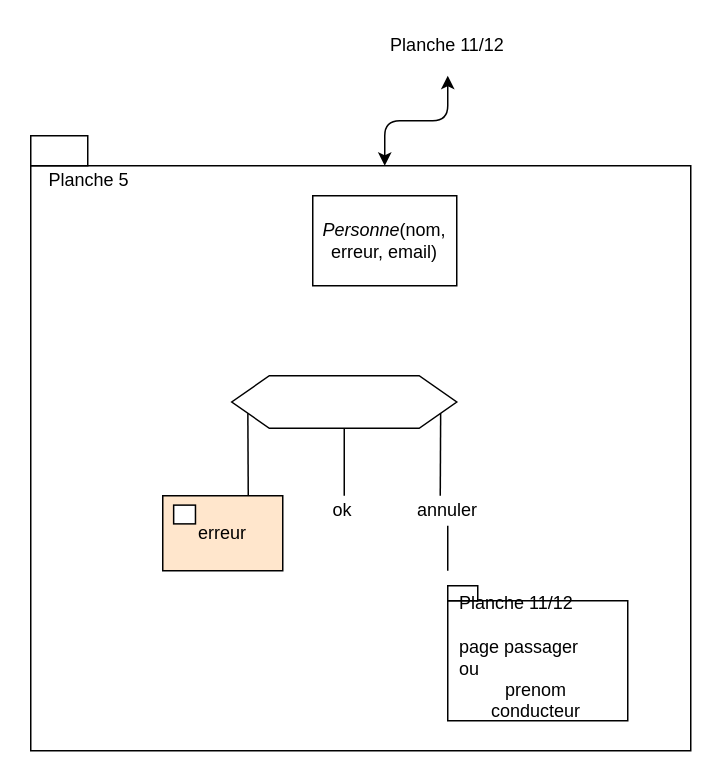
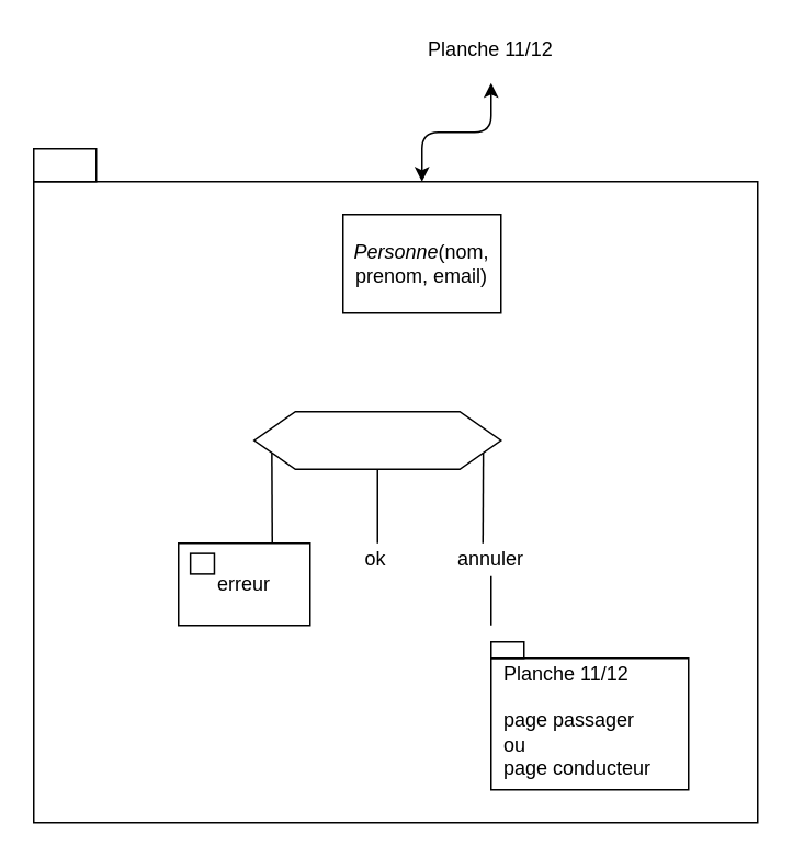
- <mxCell id="7" value="Planche 5" style="text;html=1;strokeColor=none;fillColor=none;align=center;verticalAlign=middle;whiteSpace=wrap;rounded=0;" parent="1" vertex="1"><mxGeometry x="20" y="110" width="78" height="20" as="geometry" /></mxCell>
- <mxCell id="3" value="&lt;i&gt;Personne&lt;/i&gt;(nom, erreur, email)" style="rounded=0;whiteSpace=wrap;html=1;" parent="1" vertex="1"><mxGeometry x="208" y="130" width="96" height="60" as="geometry" /></mxCell>
+ <mxCell id="3" value="&lt;i&gt;Personne&lt;/i&gt;(nom, prenom, email)" style="rounded=0;whiteSpace=wrap;html=1;" parent="1" vertex="1"><mxGeometry x="208" y="130" width="96" height="60" as="geometry" /></mxCell>
- <mxCell id="17" value="erreur" style="rounded=0;whiteSpace=wrap;html=1;fillColor=#ffe6cc;" parent="16" vertex="1"><mxGeometry width="80" height="50" as="geometry" /></mxCell>
+ <mxCell id="17" value="erreur" style="rounded=0;whiteSpace=wrap;html=1;" parent="16" vertex="1"><mxGeometry width="80" height="50" as="geometry" /></mxCell>
- <mxCell id="19" value="Planche 11/12&lt;br&gt;&lt;br&gt;page passager&amp;nbsp;&lt;br&gt;ou&lt;br&gt;&lt;div style=&quot;text-align: center&quot;&gt;&lt;span&gt;prenom conducteur&lt;/span&gt;&lt;/div&gt;" style="text;html=1;strokeColor=none;fillColor=none;align=left;verticalAlign=middle;whiteSpace=wrap;rounded=0;" parent="1" vertex="1"><mxGeometry x="304" y="400" width="104" height="75" as="geometry" /></mxCell>
+ <mxCell id="19" value="Planche 11/12&lt;br&gt;&lt;br&gt;page passager&amp;nbsp;&lt;br&gt;ou&lt;br&gt;&lt;div style=&quot;text-align: center&quot;&gt;&lt;span&gt;page conducteur&lt;/span&gt;&lt;/div&gt;" style="text;html=1;strokeColor=none;fillColor=none;align=left;verticalAlign=middle;whiteSpace=wrap;rounded=0;" parent="1" vertex="1"><mxGeometry x="304" y="400" width="104" height="75" as="geometry" /></mxCell>
